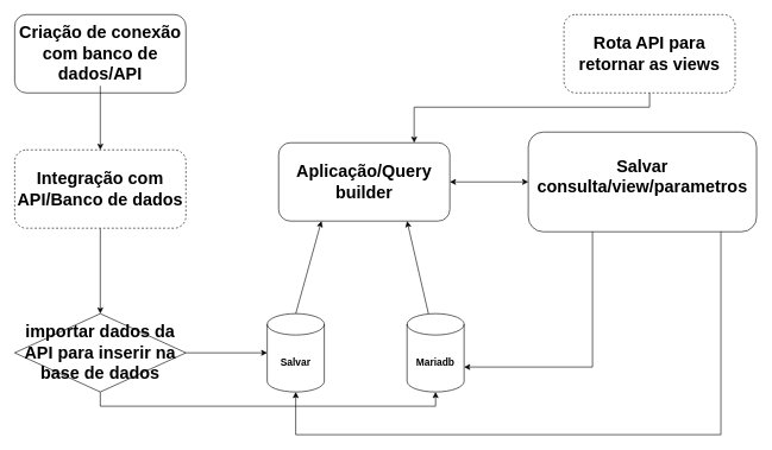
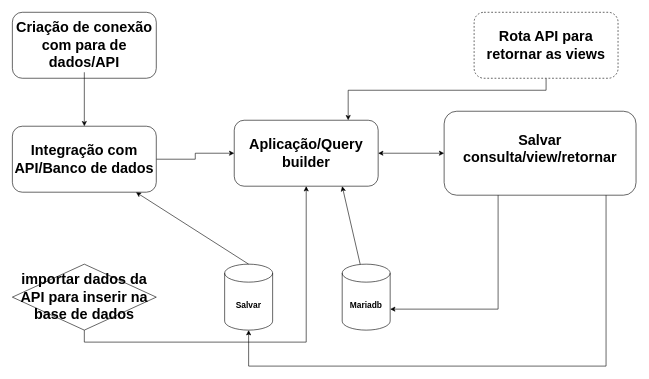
- <mxCell id="7" value="&lt;h1&gt;Criação de conexão com banco de dados/API&lt;/h1&gt;" style="rounded=1;whiteSpace=wrap;html=1;" vertex="1" parent="1"><mxGeometry x="20" y="20" width="240" height="110" as="geometry" /></mxCell>
+ <mxCell id="7" value="&lt;h1&gt;Criação de conexão com para de dados/API&lt;/h1&gt;" style="rounded=1;whiteSpace=wrap;html=1;" vertex="1" parent="1"><mxGeometry x="20" y="20" width="240" height="110" as="geometry" /></mxCell>
- <mxCell id="14" value="&lt;h1&gt;Salvar consulta/view/parametros&lt;/h1&gt;&lt;div&gt;&lt;br&gt;&lt;/div&gt;" style="rounded=1;whiteSpace=wrap;html=1;" vertex="1" parent="1"><mxGeometry x="740" y="185" width="320" height="140" as="geometry" /></mxCell>
+ <mxCell id="14" value="&lt;h1&gt;Salvar consulta/view/retornar&lt;/h1&gt;&lt;div&gt;&lt;br&gt;&lt;/div&gt;" style="rounded=1;whiteSpace=wrap;html=1;" vertex="1" parent="1"><mxGeometry x="740" y="185" width="320" height="140" as="geometry" /></mxCell>
- <mxCell id="9" value="&lt;h1&gt;Integração com API/Banco de dados&lt;/h1&gt;" style="rounded=1;whiteSpace=wrap;html=1;dashed=1;" vertex="1" parent="1"><mxGeometry x="20" y="210" width="240" height="110" as="geometry" /></mxCell>
+ <mxCell id="9" value="&lt;h1&gt;Integração com API/Banco de dados&lt;/h1&gt;" style="rounded=1;whiteSpace=wrap;html=1;" vertex="1" parent="1"><mxGeometry x="20" y="210" width="240" height="110" as="geometry" /></mxCell>
- <mxCell id="5" value="" style="endArrow=classic;html=1;rounded=0;entryX=0.25;entryY=1;entryDx=0;entryDy=0;exitX=0.5;exitY=0;exitDx=0;exitDy=0;exitPerimeter=0;" edge="1" parent="1" source="3" target="2"><mxGeometry width="50" height="50" relative="1" as="geometry"><mxPoint x="390" y="440" as="sourcePoint" /><mxPoint x="440" y="390" as="targetPoint" /></mxGeometry></mxCell>
+ <mxCell id="5" value="" style="endArrow=classic;html=1;rounded=0;exitX=0.5;exitY=0;exitDx=0;exitDy=0;exitPerimeter=0;" edge="1" parent="1" source="3" target="9"><mxGeometry width="50" height="50" relative="1" as="geometry"><mxPoint x="390" y="440" as="sourcePoint" /><mxPoint x="440" y="390" as="targetPoint" /></mxGeometry></mxCell>
- <mxCell id="8" style="edgeStyle=orthogonalEdgeStyle;rounded=0;orthogonalLoop=1;jettySize=auto;html=1;" edge="1" parent="1" source="9" target="13"><mxGeometry relative="1" as="geometry" /></mxCell>
+ <mxCell id="8" style="edgeStyle=orthogonalEdgeStyle;rounded=0;orthogonalLoop=1;jettySize=auto;html=1;" edge="1" parent="1" source="9" target="2"><mxGeometry relative="1" as="geometry" /></mxCell>
- <mxCell id="12" value="" style="edgeStyle=orthogonalEdgeStyle;rounded=0;orthogonalLoop=1;jettySize=auto;html=1;" edge="1" parent="1" source="13" target="3"><mxGeometry relative="1" as="geometry" /></mxCell>
- <mxCell id="11" style="edgeStyle=orthogonalEdgeStyle;rounded=0;orthogonalLoop=1;jettySize=auto;html=1;exitX=0.5;exitY=1;exitDx=0;exitDy=0;entryX=0.5;entryY=1;entryDx=0;entryDy=0;entryPerimeter=0;" edge="1" parent="1" source="13" target="4"><mxGeometry relative="1" as="geometry"><mxPoint x="610" y="600" as="targetPoint" /></mxGeometry></mxCell>
+ <mxCell id="11" style="edgeStyle=orthogonalEdgeStyle;rounded=0;orthogonalLoop=1;jettySize=auto;html=1;exitX=0.5;exitY=1;exitDx=0;exitDy=0;" edge="1" parent="1" source="13" target="2"><mxGeometry relative="1" as="geometry"><mxPoint x="610" y="600" as="targetPoint" /></mxGeometry></mxCell>
